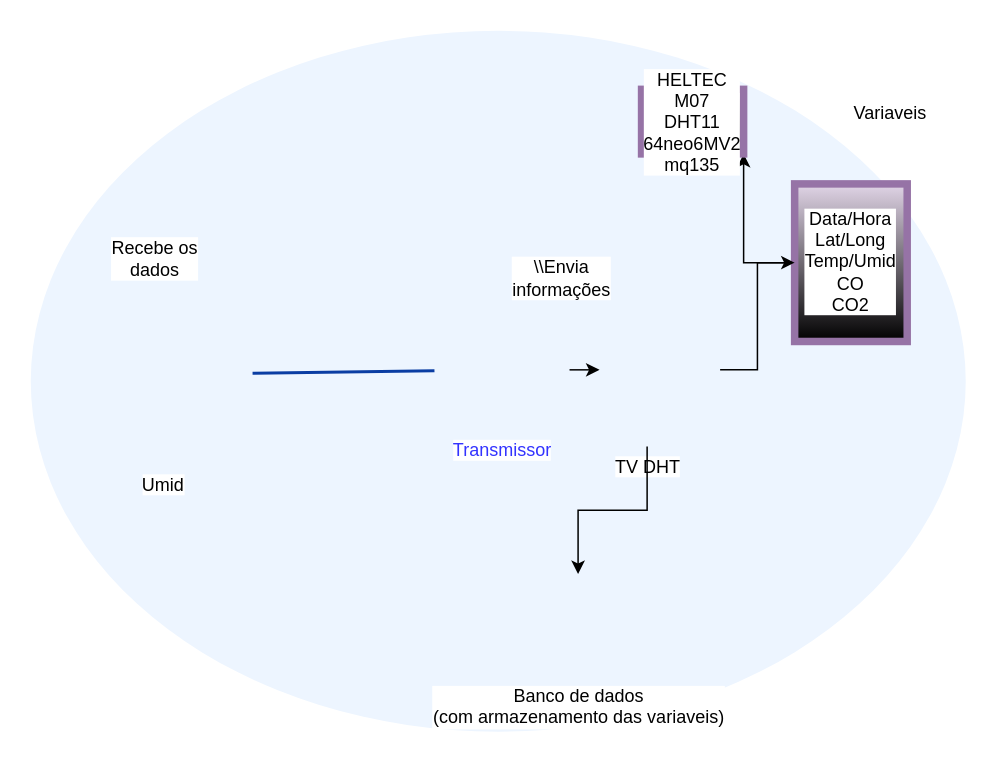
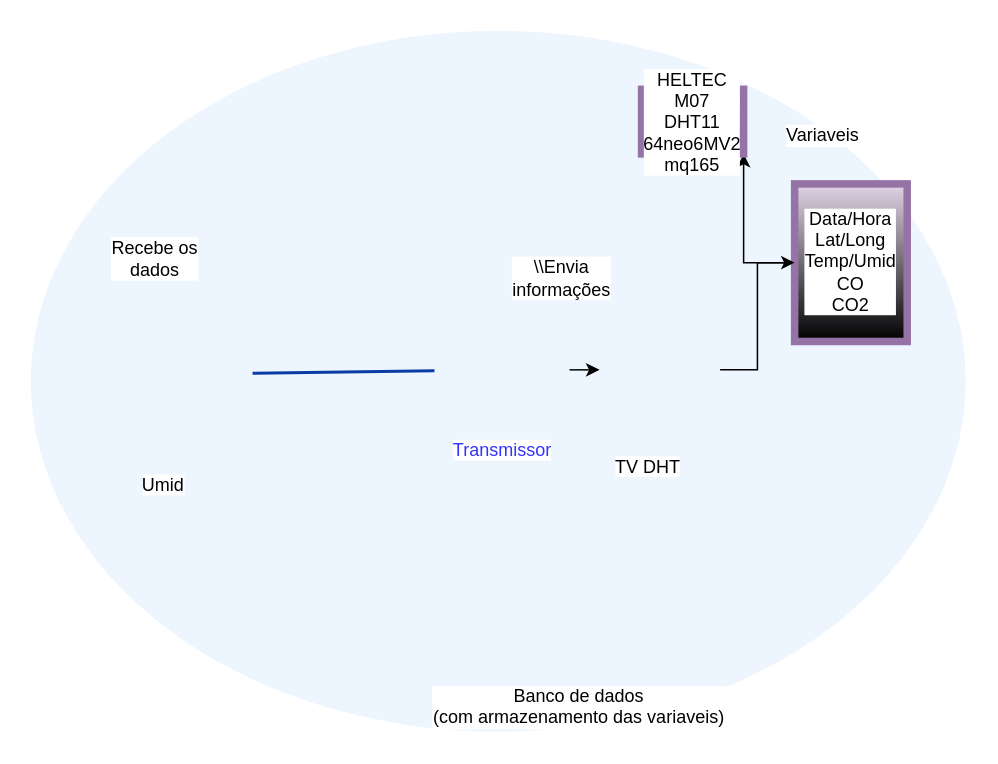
- <mxCell id="16" value="Variaveis" style="text;html=1;align=center;verticalAlign=middle;whiteSpace=wrap;rounded=0;fontFamily=Helvetica;fontSize=12;fontColor=default;labelBackgroundColor=default;resizable=1;" vertex="1" parent="2"><mxGeometry x="543" y="40" width="60" height="30" as="geometry" /></mxCell>
+ <mxCell id="16" value="Variaveis" style="text;html=1;align=center;verticalAlign=middle;whiteSpace=wrap;rounded=0;fontFamily=Helvetica;fontSize=12;fontColor=default;labelBackgroundColor=default;resizable=1;" vertex="1" parent="2"><mxGeometry x="498" y="55" width="60" height="30" as="geometry" /></mxCell>
- <mxCell id="8" value="&lt;div&gt;HELTEC&lt;/div&gt;&lt;div&gt;M07&lt;/div&gt;&lt;div&gt;DHT11&lt;/div&gt;&lt;div&gt;64neo6MV2&lt;/div&gt;&lt;div&gt;mq135&lt;/div&gt;" style="text;html=1;align=center;verticalAlign=middle;whiteSpace=wrap;rounded=0;fontFamily=Helvetica;fontSize=12;labelBackgroundColor=default;resizable=1;fillColor=#e1d5e7;strokeColor=#9673a6;gradientColor=default;strokeWidth=5;glass=0;shadow=0;" vertex="1" parent="2"><mxGeometry x="407" y="39" width="68" height="43" as="geometry" /></mxCell>
+ <mxCell id="8" value="&lt;div&gt;HELTEC&lt;/div&gt;&lt;div&gt;M07&lt;/div&gt;&lt;div&gt;DHT11&lt;/div&gt;&lt;div&gt;64neo6MV2&lt;/div&gt;&lt;div&gt;mq165&lt;/div&gt;" style="text;html=1;align=center;verticalAlign=middle;whiteSpace=wrap;rounded=0;fontFamily=Helvetica;fontSize=12;labelBackgroundColor=default;resizable=1;fillColor=#e1d5e7;strokeColor=#9673a6;gradientColor=default;strokeWidth=5;glass=0;shadow=0;" vertex="1" parent="2"><mxGeometry x="407" y="39" width="68" height="43" as="geometry" /></mxCell>
- <mxCell id="13" style="edgeStyle=orthogonalEdgeStyle;rounded=0;orthogonalLoop=1;jettySize=auto;html=1;fontFamily=Helvetica;fontSize=12;fontColor=default;labelBackgroundColor=default;resizable=1;" edge="1" parent="2" source="10" target="12"><mxGeometry relative="1" as="geometry"><mxPoint x="376" y="222" as="sourcePoint" /></mxGeometry></mxCell>
